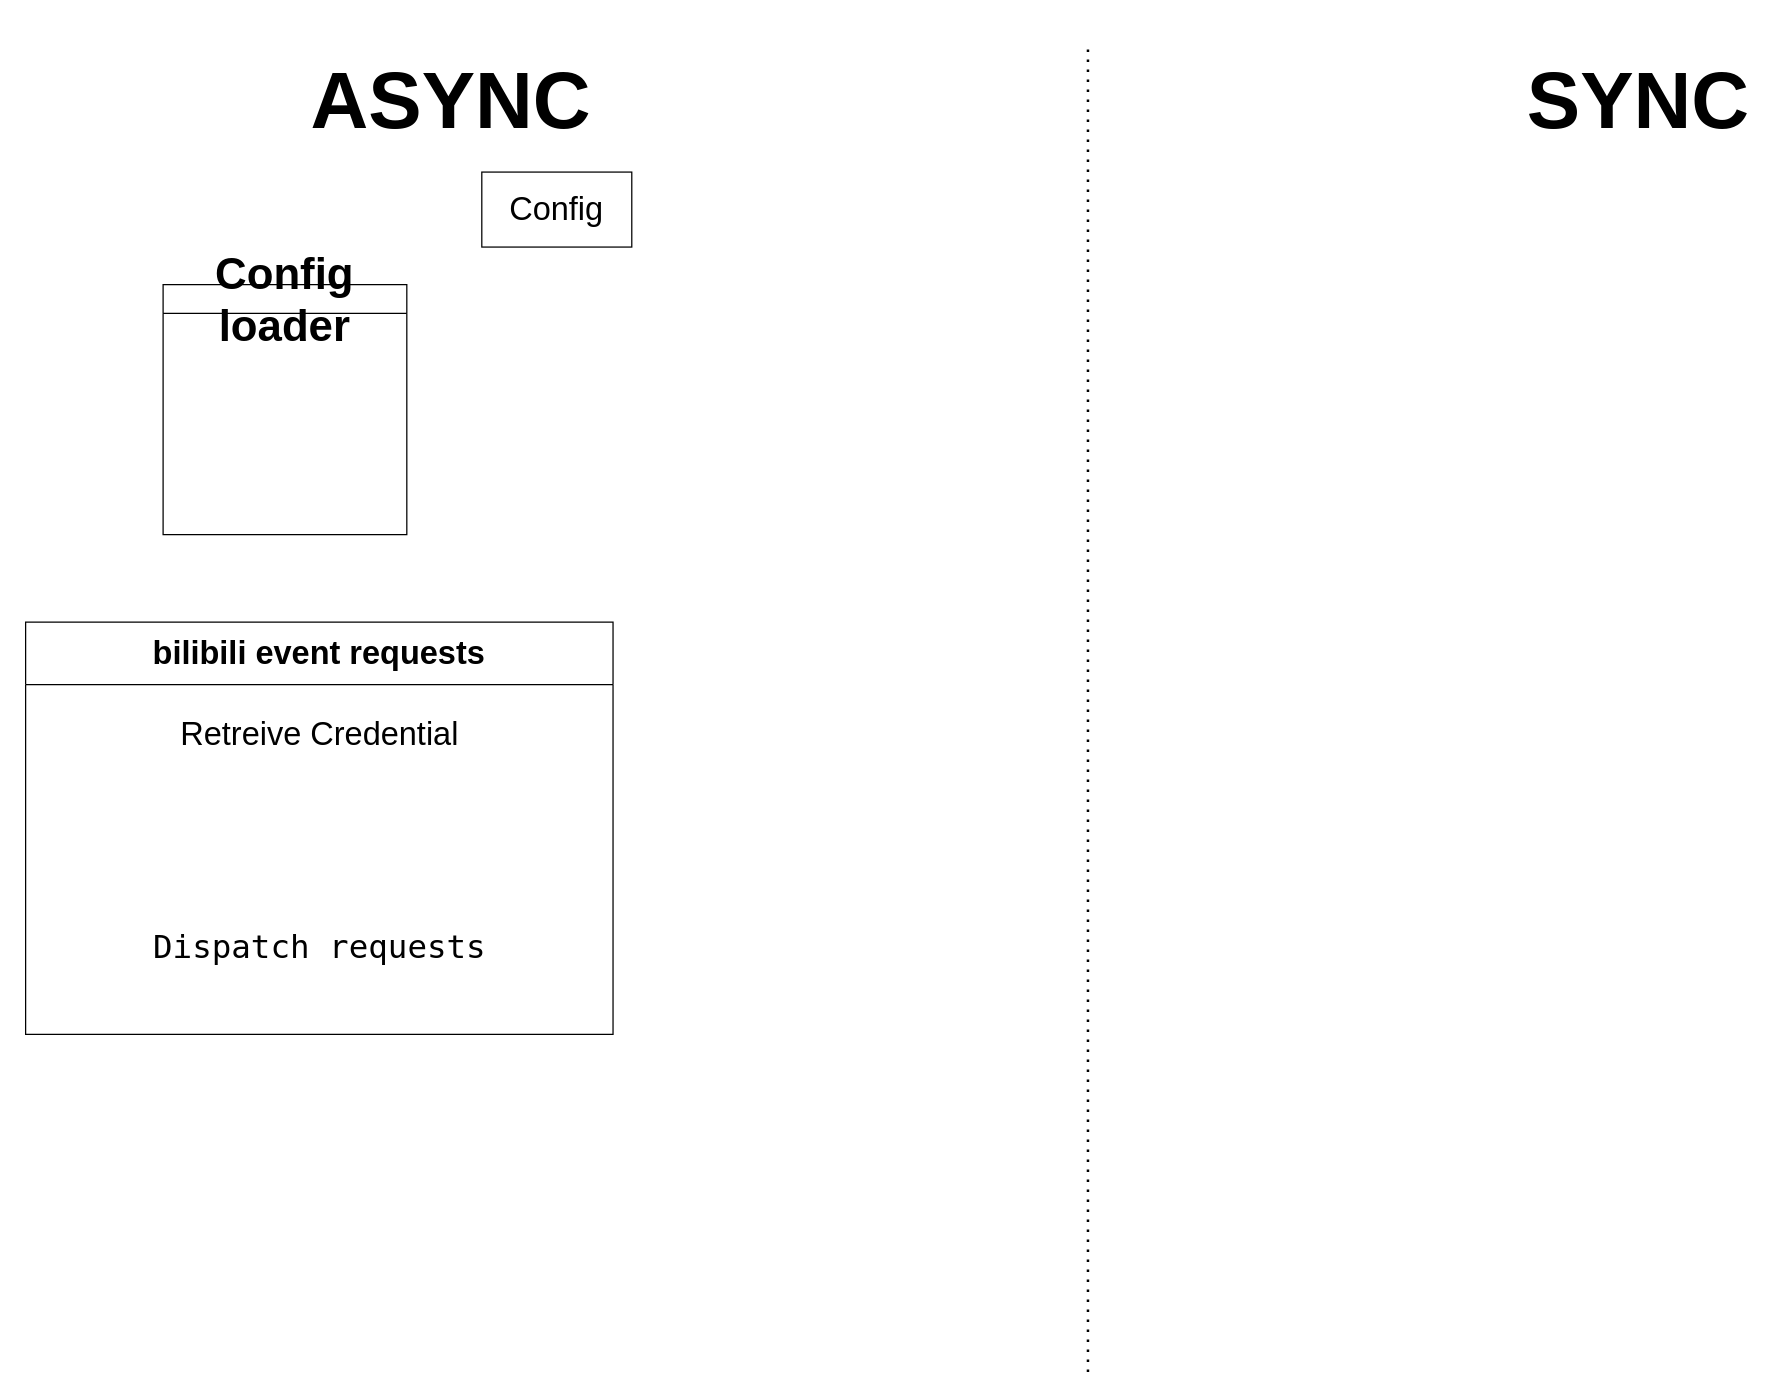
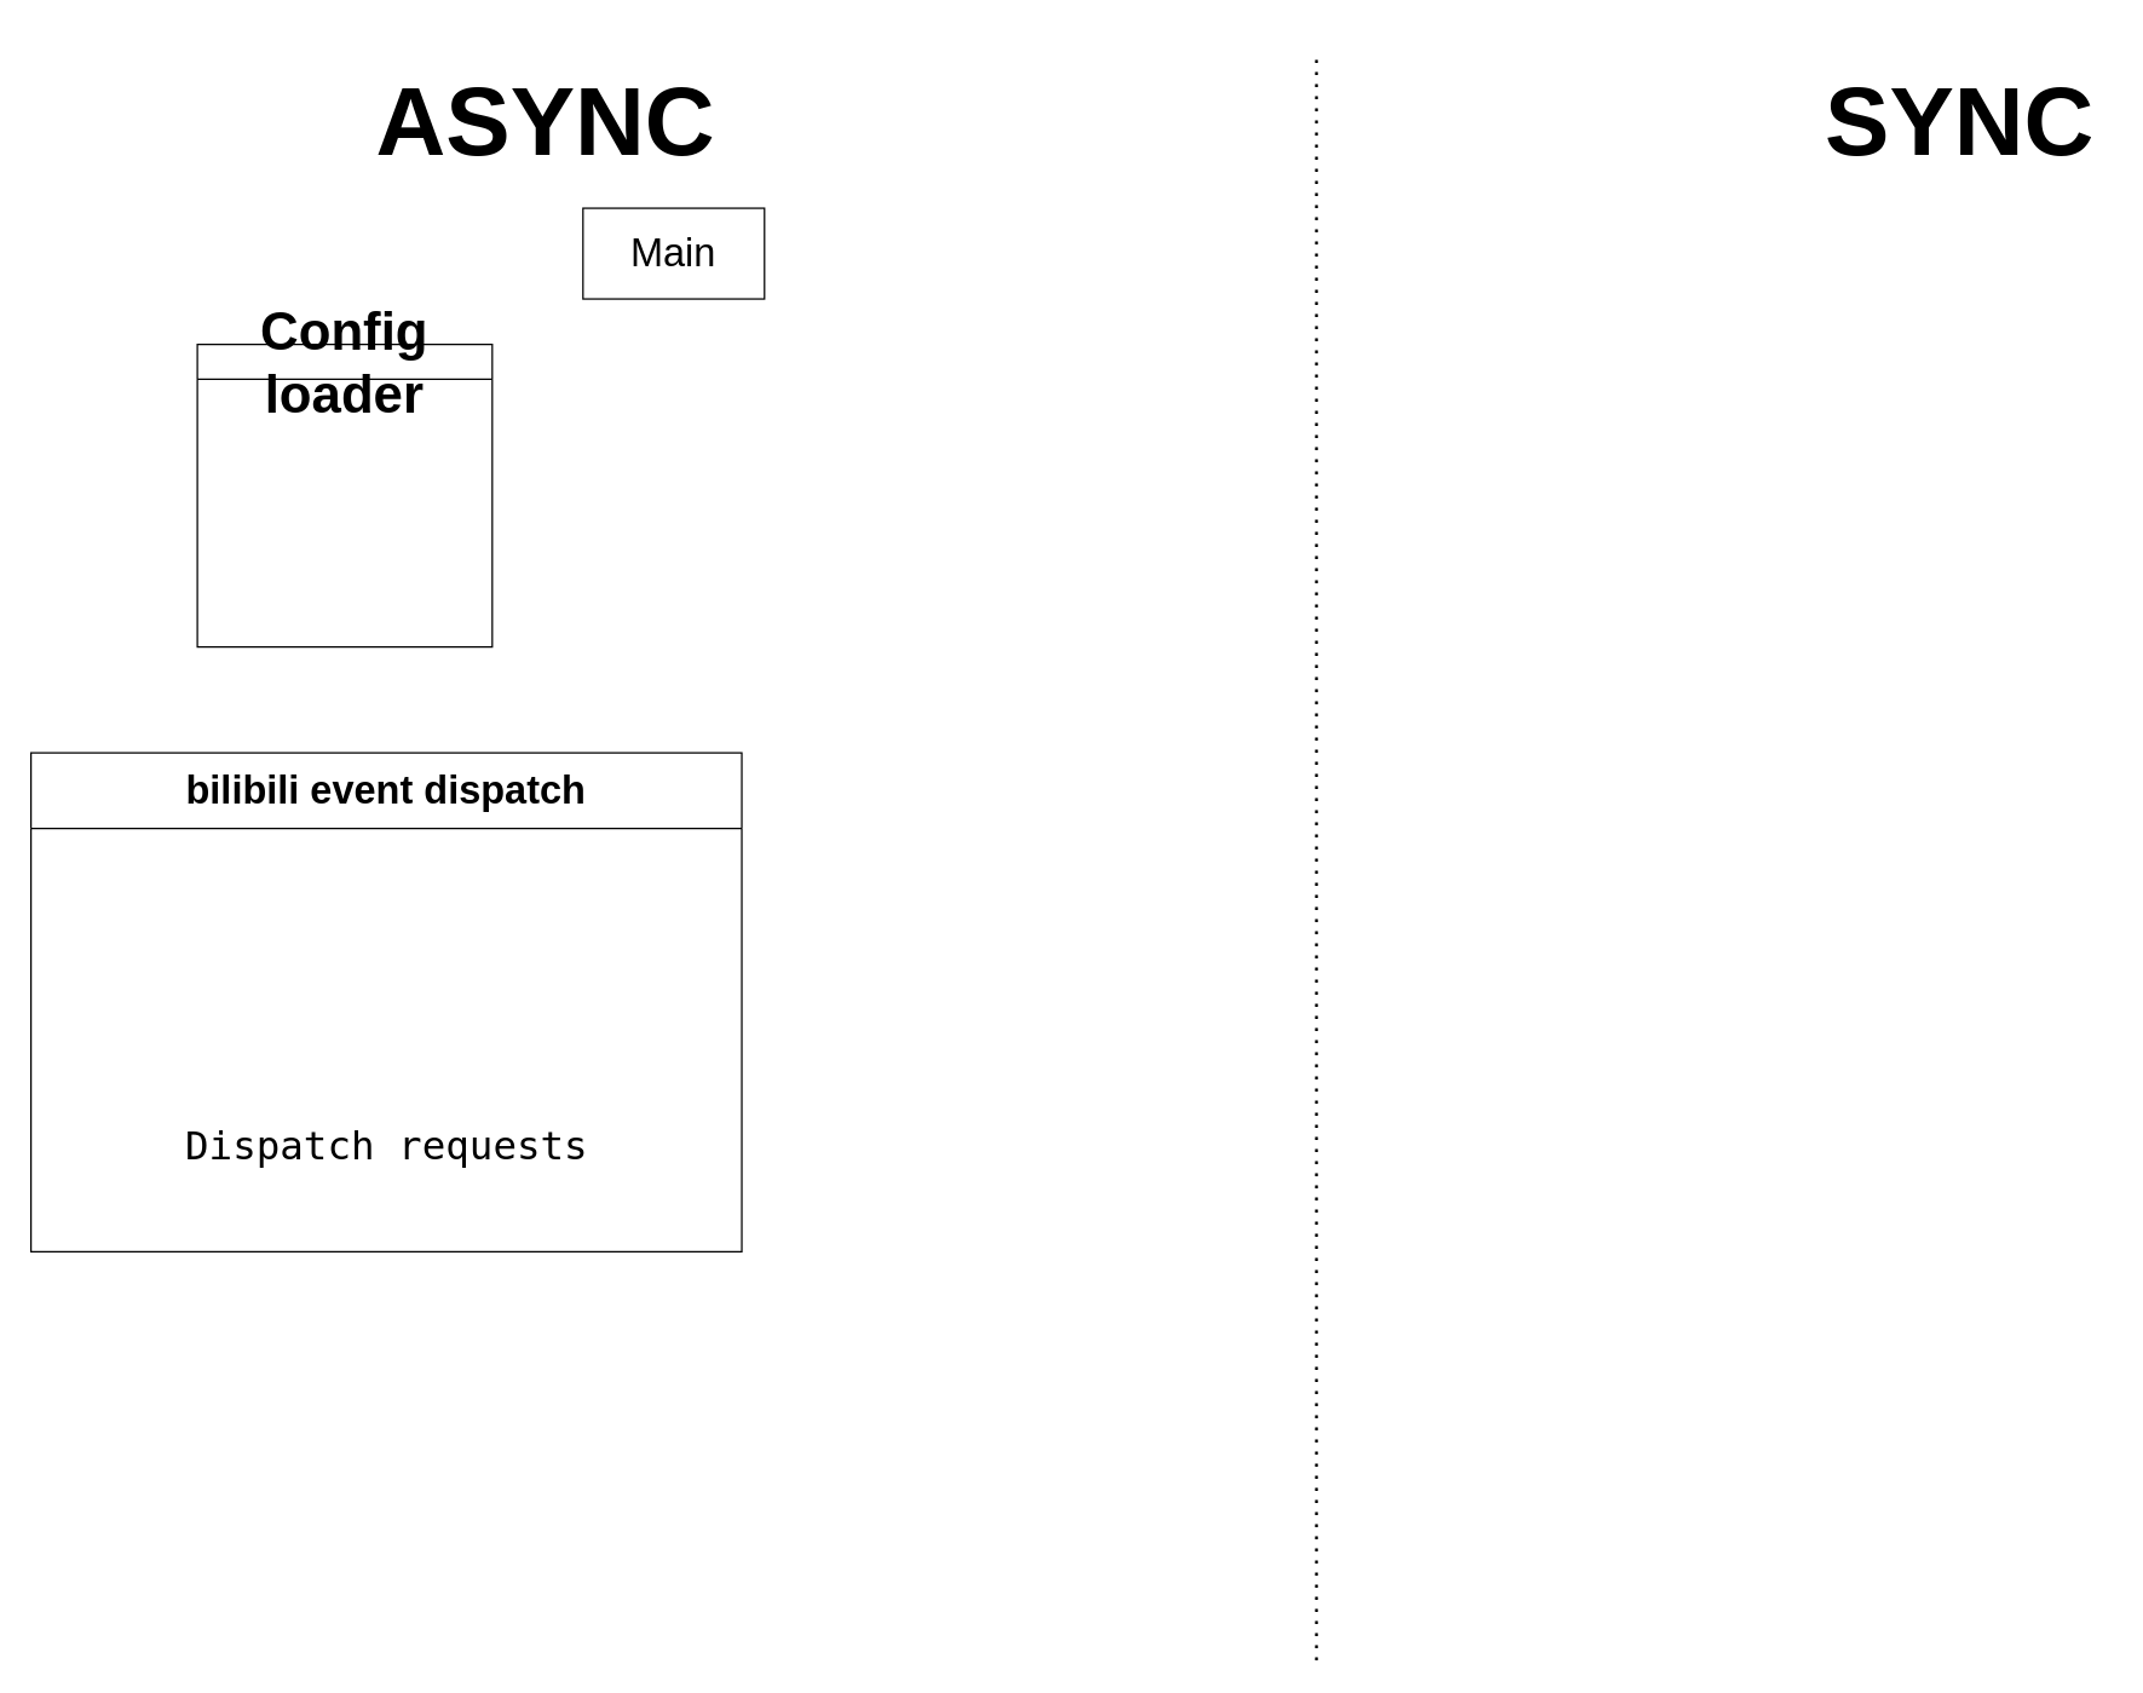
- <mxCell id="8" value="&lt;h1&gt;&lt;font style=&quot;font-size: 64px;&quot;&gt;SYNC&lt;/font&gt;&lt;/h1&gt;" style="text;html=1;align=center;verticalAlign=middle;resizable=0;points=[];autosize=1;strokeColor=none;fillColor=none;" vertex="1" parent="1"><mxGeometry x="1210" y="20" width="200" height="120" as="geometry" /></mxCell>
+ <mxCell id="8" value="&lt;h1&gt;&lt;font style=&quot;font-size: 64px;&quot;&gt;SYNC&lt;/font&gt;&lt;/h1&gt;" style="text;html=1;align=center;verticalAlign=middle;resizable=0;points=[];autosize=1;strokeColor=none;fillColor=none;" vertex="1" parent="1"><mxGeometry x="1195" y="20" width="200" height="120" as="geometry" /></mxCell>
- <mxCell id="5" value="Config" style="whiteSpace=wrap;html=1;spacing=2;fontSize=26;" vertex="1" parent="1"><mxGeometry x="385" y="137" width="120" height="60" as="geometry" /></mxCell>
+ <mxCell id="5" value="Main" style="whiteSpace=wrap;html=1;spacing=2;fontSize=26;" vertex="1" parent="1"><mxGeometry x="385" y="137" width="120" height="60" as="geometry" /></mxCell>
- <mxCell id="2" value="bilibili event requests" style="swimlane;whiteSpace=wrap;html=1;startSize=50;spacing=2;fontSize=26;" vertex="1" parent="1"><mxGeometry x="20" y="497" width="470" height="330" as="geometry" /></mxCell>
+ <mxCell id="2" value="bilibili event dispatch" style="swimlane;whiteSpace=wrap;html=1;startSize=50;spacing=2;fontSize=26;" vertex="1" parent="1"><mxGeometry x="20" y="497" width="470" height="330" as="geometry" /></mxCell>
- <mxCell id="3" value="Retreive Credential" style="text;html=1;align=center;verticalAlign=middle;resizable=0;points=[];autosize=1;strokeColor=none;fillColor=none;spacing=2;fontSize=26;" vertex="1" parent="2"><mxGeometry x="110" y="70" width="250" height="40" as="geometry" /></mxCell>
